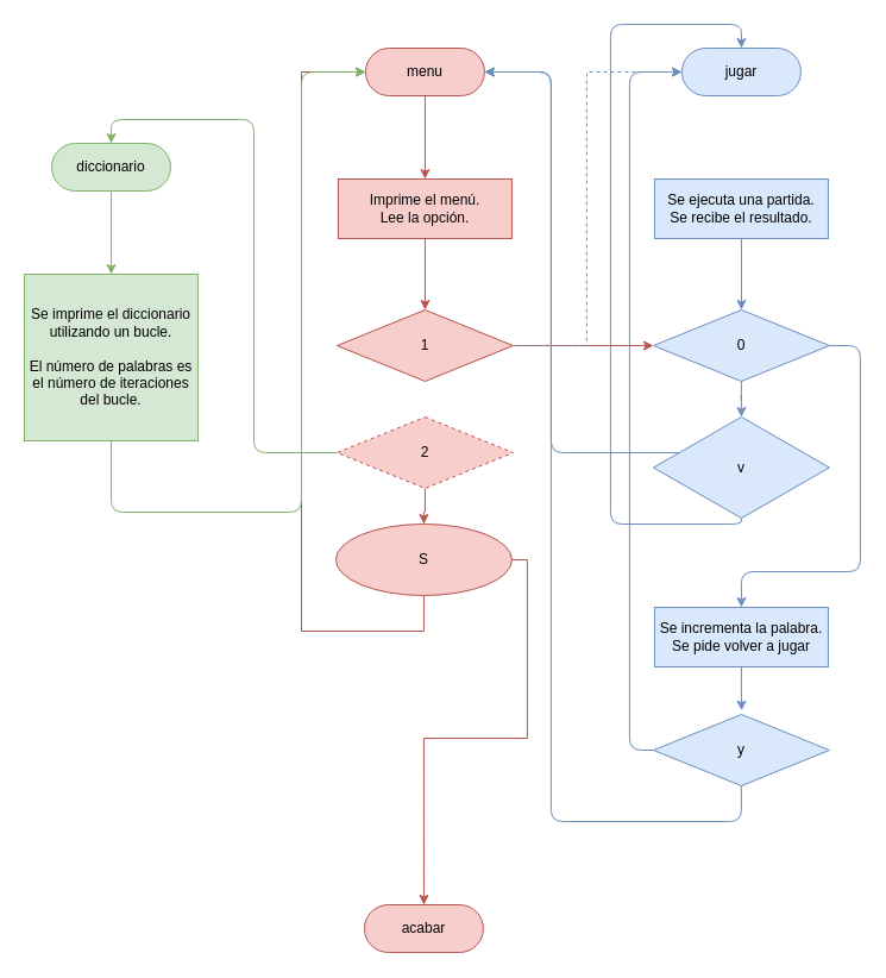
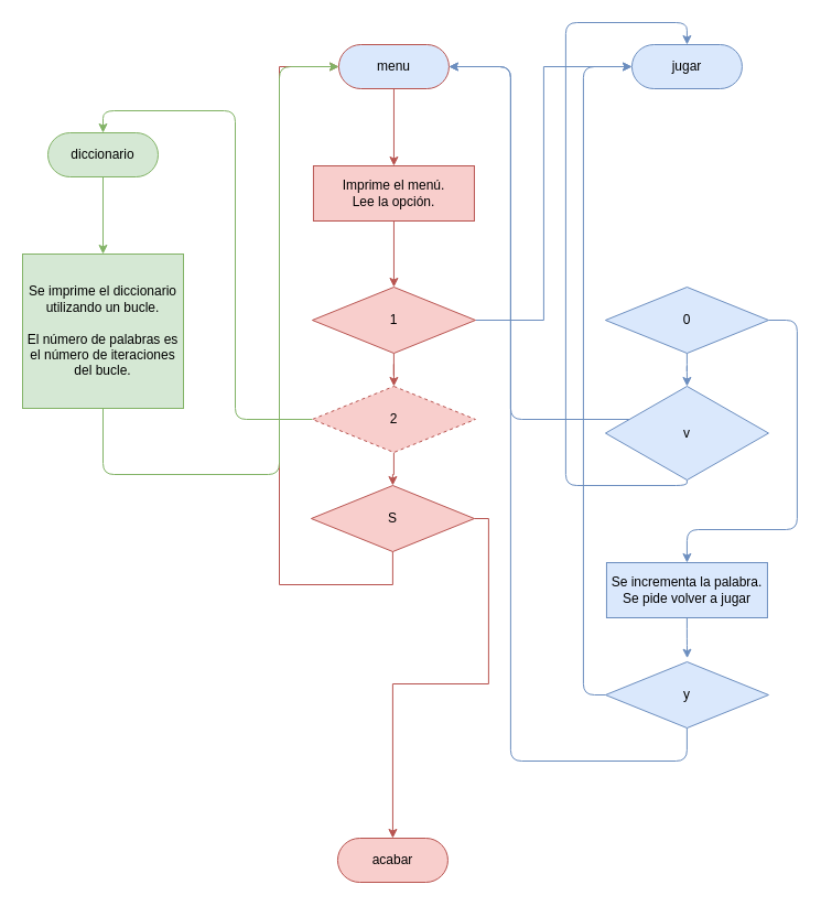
- <mxCell id="3" value="menu" style="rounded=1;whiteSpace=wrap;html=1;arcSize=50;fillColor=#f8cecc;strokeColor=#b85450;" vertex="1" parent="1"><mxGeometry x="306.94" y="40" width="100" height="40" as="geometry" /></mxCell>
+ <mxCell id="3" value="menu" style="rounded=1;whiteSpace=wrap;html=1;arcSize=50;fillColor=#dae8fc;strokeColor=#b85450;" vertex="1" parent="1"><mxGeometry x="306.94" y="40" width="100" height="40" as="geometry" /></mxCell>
- <mxCell id="7" style="edgeStyle=orthogonalEdgeStyle;rounded=0;orthogonalLoop=1;jettySize=auto;html=1;entryX=0;entryY=0.5;entryDx=0;entryDy=0;fillColor=#dae8fc;strokeColor=#6c8ebf;dashed=1;" edge="1" parent="1" source="8" target="16"><mxGeometry relative="1" as="geometry"><Array as="points"><mxPoint x="492.94" y="290" /><mxPoint x="492.94" y="60" /></Array></mxGeometry></mxCell>
+ <mxCell id="7" style="edgeStyle=orthogonalEdgeStyle;rounded=0;orthogonalLoop=1;jettySize=auto;html=1;entryX=0;entryY=0.5;entryDx=0;entryDy=0;fillColor=#dae8fc;strokeColor=#6c8ebf;" edge="1" parent="1" source="8" target="16"><mxGeometry relative="1" as="geometry"><Array as="points"><mxPoint x="492.94" y="290" /><mxPoint x="492.94" y="60" /></Array></mxGeometry></mxCell>
- <mxCell id="18" value="&lt;div&gt;Se ejecuta una partida.&lt;/div&gt;&lt;div&gt;Se recibe el resultado.&lt;br&gt;&lt;/div&gt;" style="rounded=0;whiteSpace=wrap;html=1;fillColor=#dae8fc;strokeColor=#6c8ebf;" vertex="1" parent="1"><mxGeometry x="549.94" y="150" width="146" height="50" as="geometry" /></mxCell>
- <mxCell id="17" style="edgeStyle=orthogonalEdgeStyle;rounded=0;orthogonalLoop=1;jettySize=auto;html=1;entryX=0.5;entryY=0;entryDx=0;entryDy=0;fillColor=#dae8fc;strokeColor=#6c8ebf;" edge="1" parent="1" source="18" target="21"><mxGeometry relative="1" as="geometry" /></mxCell>
- <mxCell id="6" style="edgeStyle=orthogonalEdgeStyle;rounded=0;orthogonalLoop=1;jettySize=auto;html=1;fillColor=#f8cecc;strokeColor=#b85450;" edge="1" parent="1" source="8" target="21"><mxGeometry relative="1" as="geometry" /></mxCell>
+ <mxCell id="6" style="edgeStyle=orthogonalEdgeStyle;rounded=0;orthogonalLoop=1;jettySize=auto;html=1;entryX=0.5;entryY=0;entryDx=0;entryDy=0;fillColor=#f8cecc;strokeColor=#b85450;" edge="1" parent="1" source="8" target="11"><mxGeometry relative="1" as="geometry" /></mxCell>
- <mxCell id="14" value="S" style="ellipse;whiteSpace=wrap;html=1;fillColor=#f8cecc;strokeColor=#b85450;" vertex="1" parent="1"><mxGeometry x="281.94" y="440" width="148" height="60" as="geometry" /></mxCell>
+ <mxCell id="14" value="S" style="rhombus;whiteSpace=wrap;html=1;rounded=0;fillColor=#f8cecc;strokeColor=#b85450;" vertex="1" parent="1"><mxGeometry x="281.94" y="440" width="148" height="60" as="geometry" /></mxCell>
